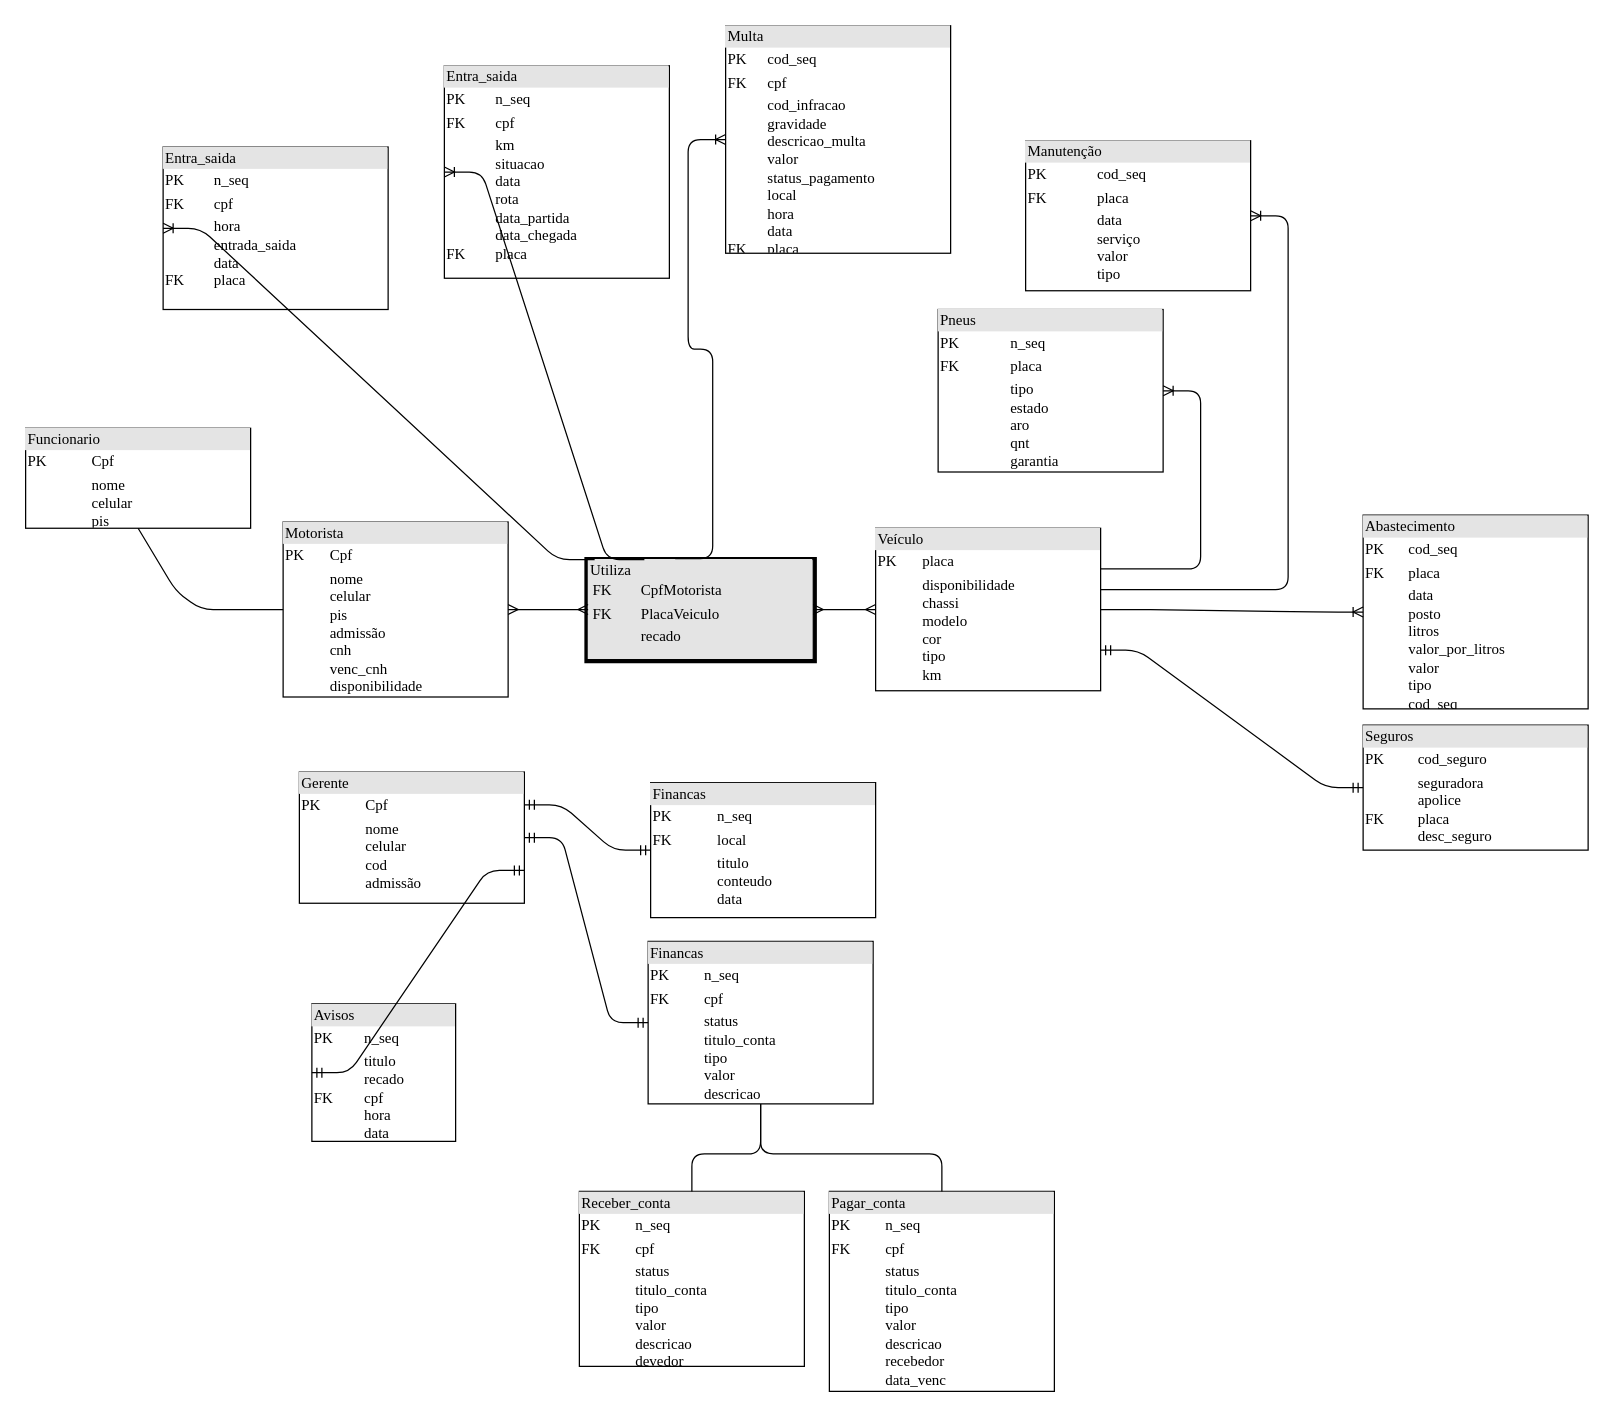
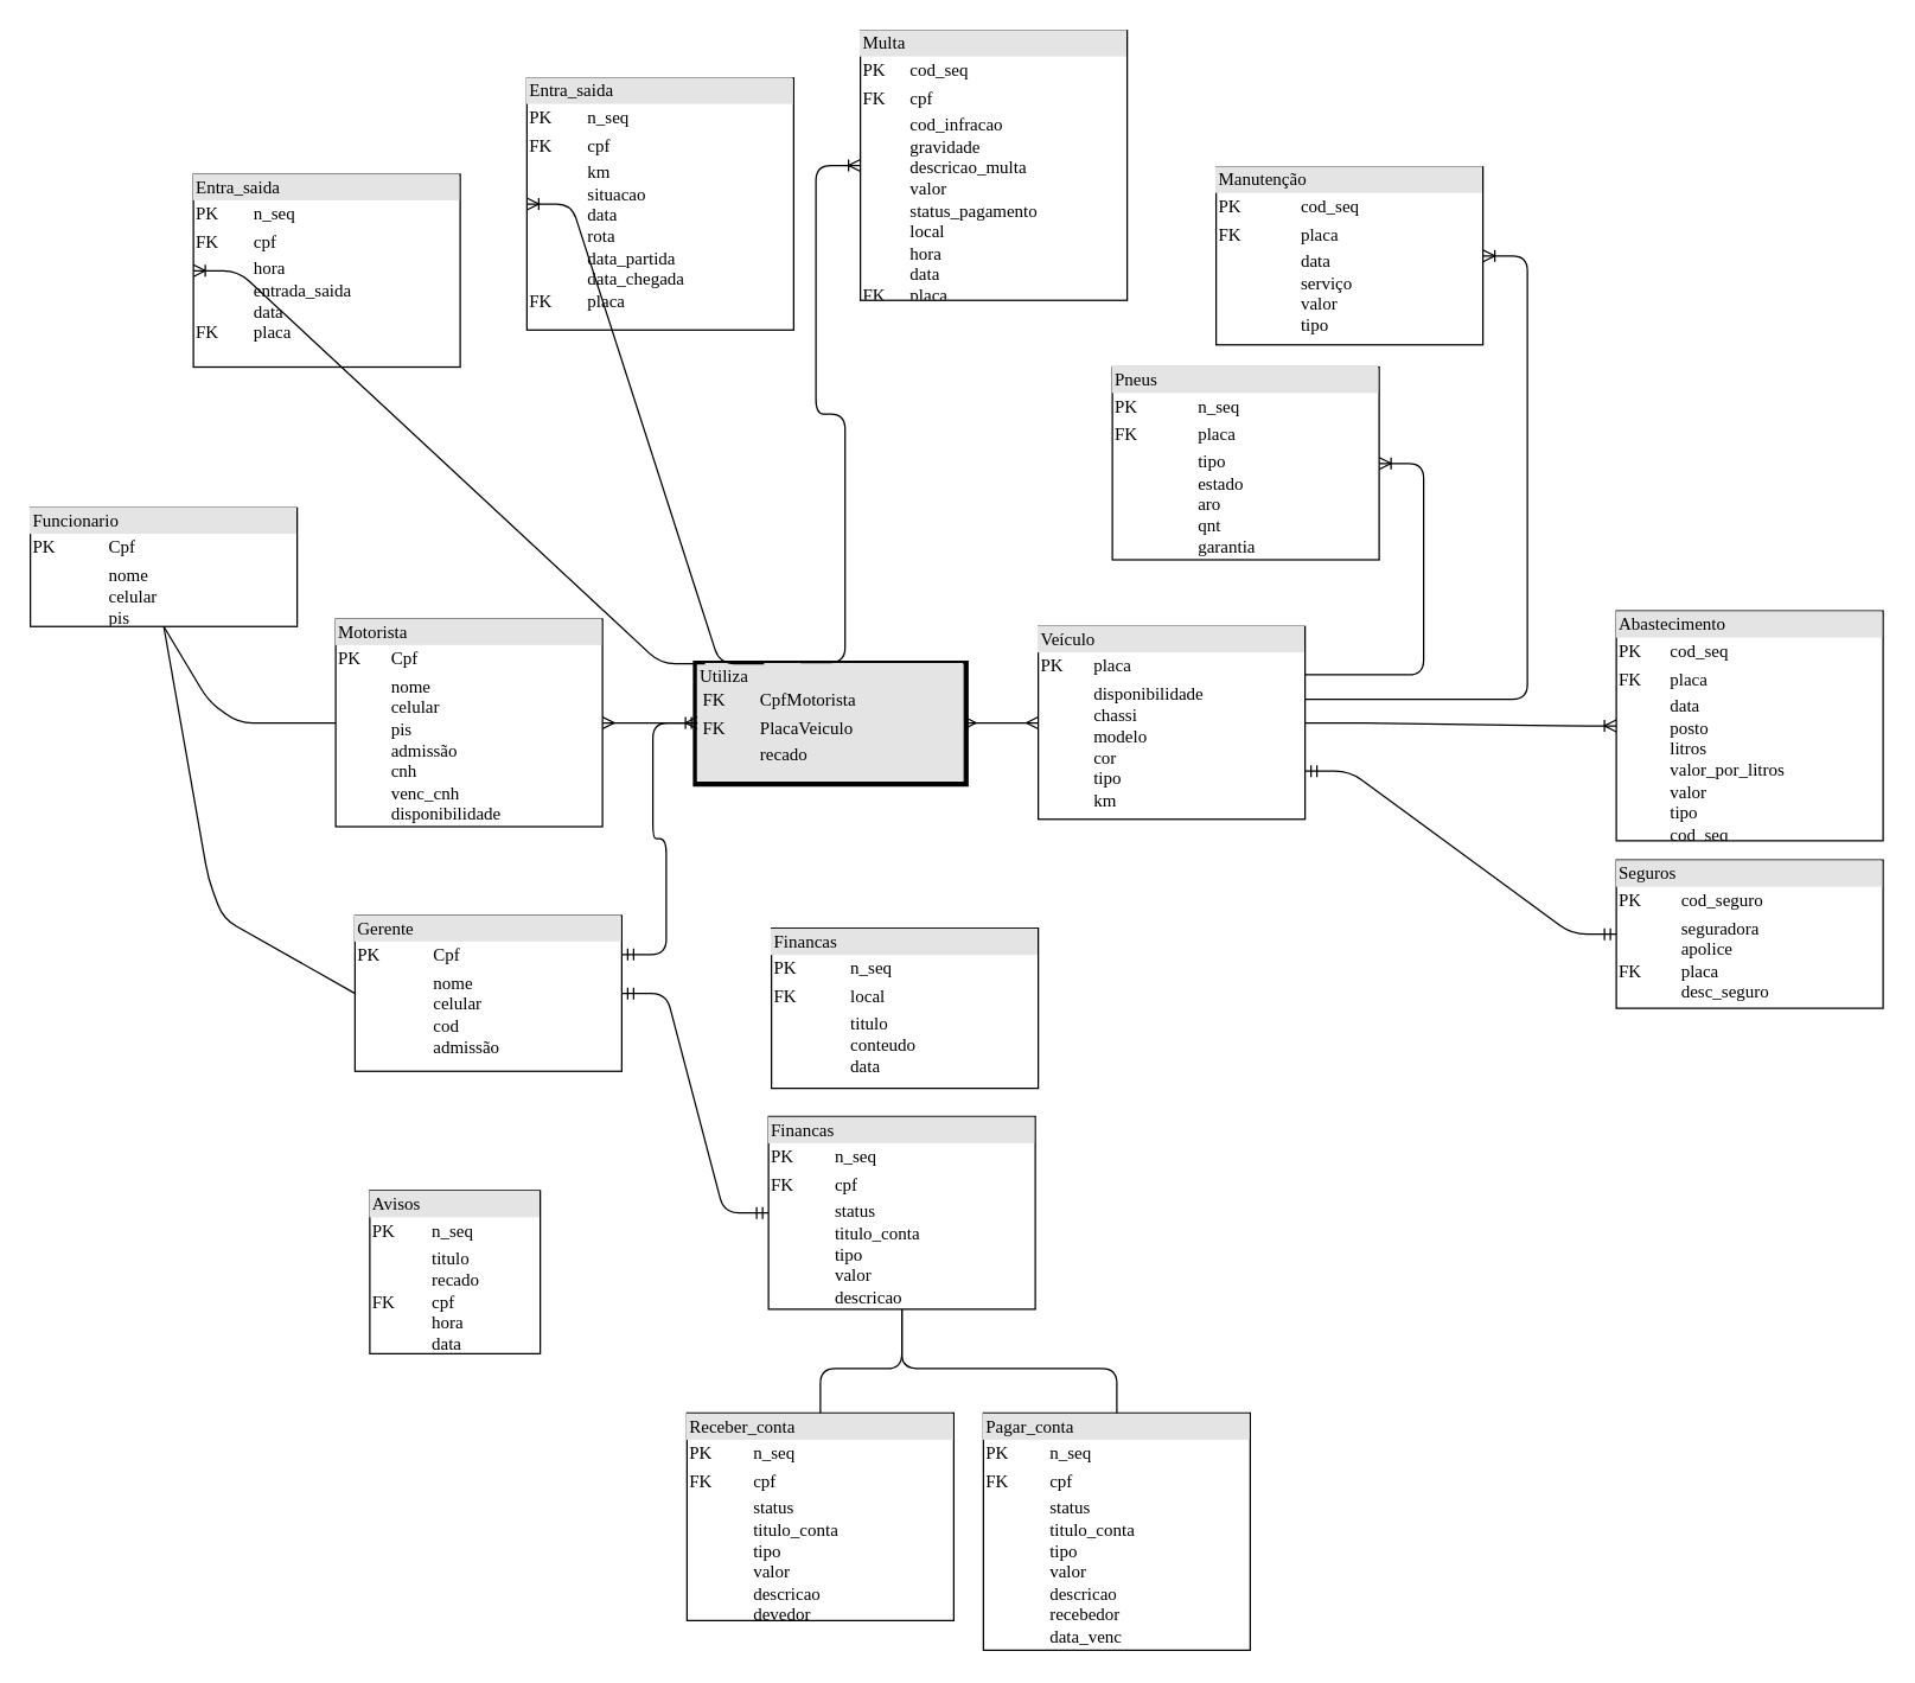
+ <mxCell id="13" value="" style="endArrow=none;html=1;entryX=0.5;entryY=1;entryDx=0;entryDy=0;exitX=0;exitY=0.5;exitDx=0;exitDy=0;" edge="1" parent="1" source="7" target="6"><mxGeometry width="50" height="50" relative="1" as="geometry"><mxPoint x="110" y="562" as="sourcePoint" /><mxPoint x="110" y="497" as="targetPoint" /><Array as="points"><mxPoint x="150" y="619" /><mxPoint x="140" y="592" /></Array></mxGeometry></mxCell>
- <mxCell id="30" value="" style="edgeStyle=entityRelationEdgeStyle;fontSize=12;html=1;endArrow=ERmandOne;startArrow=ERmandOne;exitX=1;exitY=0.25;exitDx=0;exitDy=0;entryX=0;entryY=0.5;entryDx=0;entryDy=0;" edge="1" parent="1" source="7" target="29"><mxGeometry width="100" height="100" relative="1" as="geometry"><mxPoint x="583" y="772.5" as="sourcePoint" /><mxPoint x="683" y="672.5" as="targetPoint" /></mxGeometry></mxCell>
+ <mxCell id="30" value="" style="edgeStyle=entityRelationEdgeStyle;fontSize=12;html=1;endArrow=ERmandOne;startArrow=ERmandOne;exitX=1;exitY=0.25;exitDx=0;exitDy=0;" edge="1" parent="1" source="7" target="3"><mxGeometry width="100" height="100" relative="1" as="geometry"><mxPoint x="583" y="772.5" as="sourcePoint" /><mxPoint x="683" y="672.5" as="targetPoint" /></mxGeometry></mxCell>
- <mxCell id="28" value="" style="edgeStyle=entityRelationEdgeStyle;fontSize=12;html=1;endArrow=ERmandOne;startArrow=ERmandOne;exitX=1;exitY=0.75;exitDx=0;exitDy=0;entryX=0;entryY=0.5;entryDx=0;entryDy=0;" edge="1" parent="1" source="7" target="21"><mxGeometry width="100" height="100" relative="1" as="geometry"><mxPoint x="428.647" y="679.265" as="sourcePoint" /><mxPoint x="527.471" y="838.088" as="targetPoint" /></mxGeometry></mxCell>
